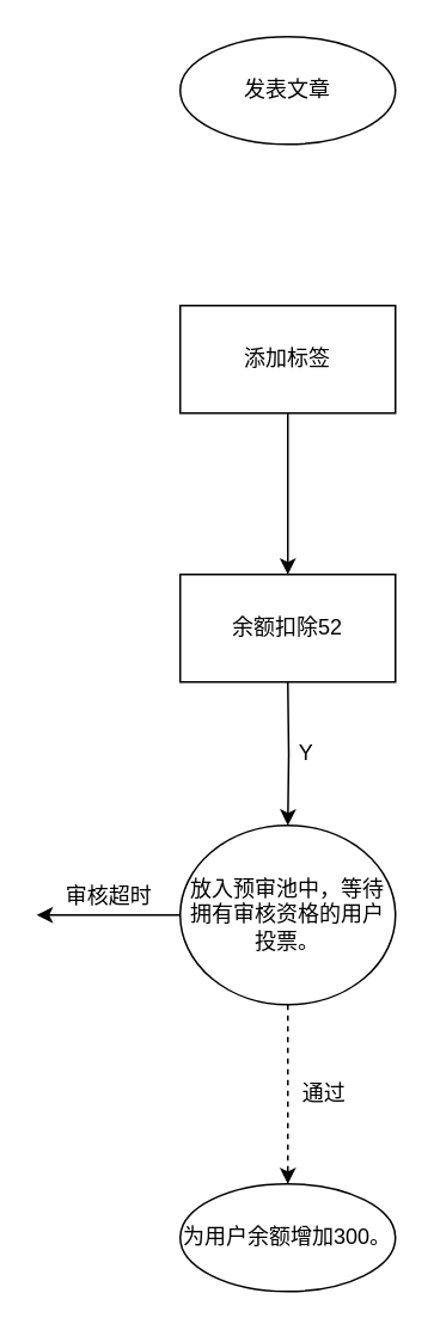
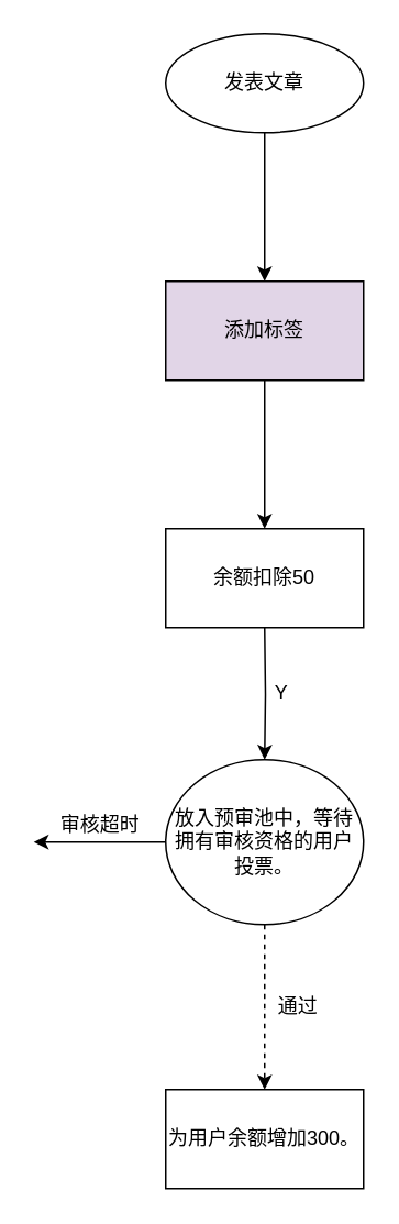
+ <mxCell id="2" value="" style="edgeStyle=orthogonalEdgeStyle;rounded=0;orthogonalLoop=1;jettySize=auto;html=1;" edge="1" parent="1" source="3" target="13"><mxGeometry relative="1" as="geometry" /></mxCell>
- <mxCell id="13" value="添加标签" style="whiteSpace=wrap;html=1;" vertex="1" parent="1"><mxGeometry x="100" y="170" width="120" height="60" as="geometry" /></mxCell>
+ <mxCell id="13" value="添加标签" style="whiteSpace=wrap;html=1;fillColor=#e1d5e7;" vertex="1" parent="1"><mxGeometry x="100" y="170" width="120" height="60" as="geometry" /></mxCell>
- <mxCell id="14" value="余额扣除52" style="whiteSpace=wrap;html=1;" vertex="1" parent="1"><mxGeometry x="100" y="320" width="120" height="60" as="geometry" /></mxCell>
+ <mxCell id="14" value="余额扣除50" style="whiteSpace=wrap;html=1;" vertex="1" parent="1"><mxGeometry x="100" y="320" width="120" height="60" as="geometry" /></mxCell>
- <mxCell id="10" value="为用户余额增加300。" style="ellipse;whiteSpace=wrap;html=1;" parent="1" vertex="1"><mxGeometry x="100" y="660" width="120" height="60" as="geometry" /></mxCell>
+ <mxCell id="10" value="为用户余额增加300。" style="whiteSpace=wrap;html=1;" parent="1" vertex="1"><mxGeometry x="100" y="660" width="120" height="60" as="geometry" /></mxCell>
